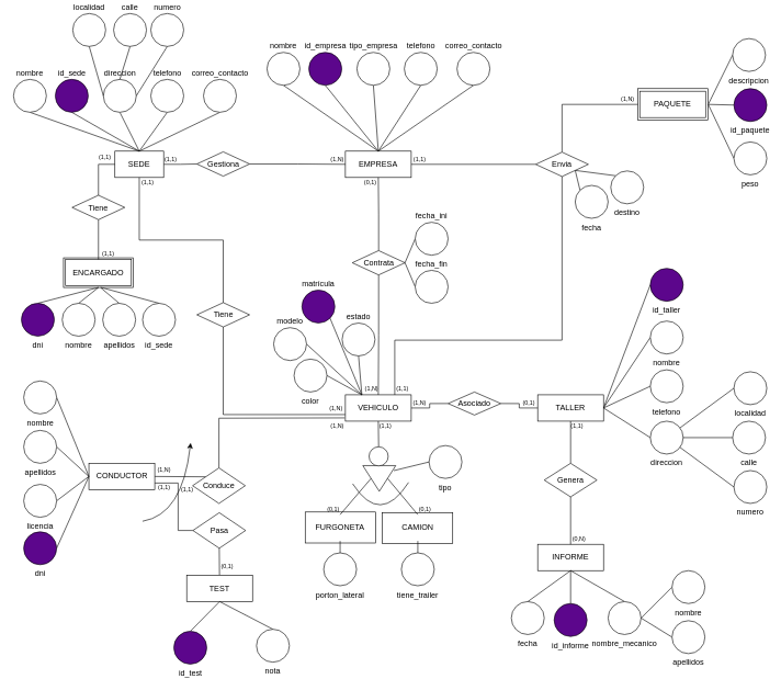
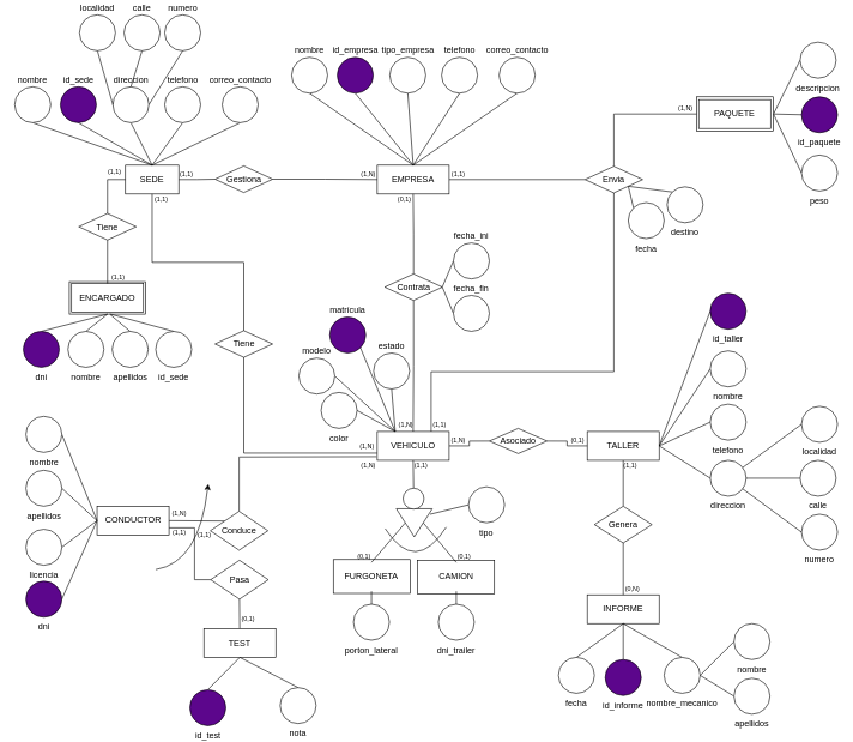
- <mxCell id="93" value="tiene_trailer" style="ellipse;whiteSpace=wrap;html=1;aspect=fixed;labelPosition=center;verticalLabelPosition=bottom;align=center;verticalAlign=top;" vertex="1" parent="1"><mxGeometry x="609" y="839" width="50" height="50" as="geometry" /></mxCell>
+ <mxCell id="93" value="dni_trailer" style="ellipse;whiteSpace=wrap;html=1;aspect=fixed;labelPosition=center;verticalLabelPosition=bottom;align=center;verticalAlign=top;" vertex="1" parent="1"><mxGeometry x="609" y="839" width="50" height="50" as="geometry" /></mxCell>
